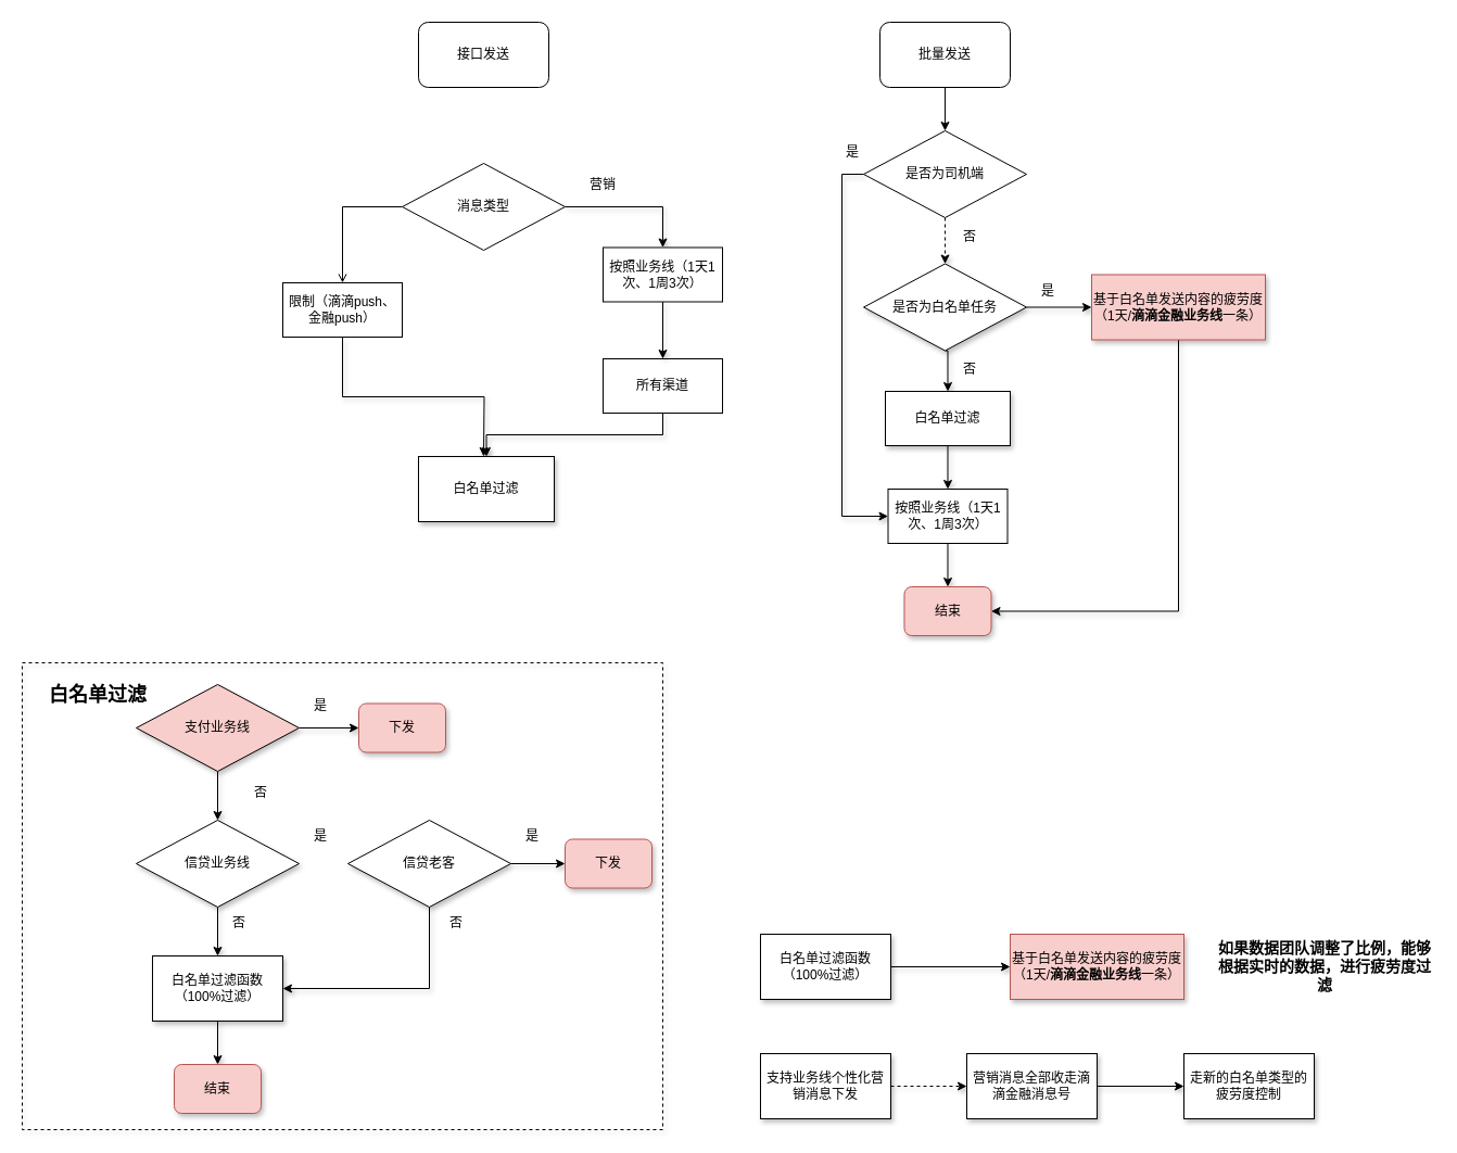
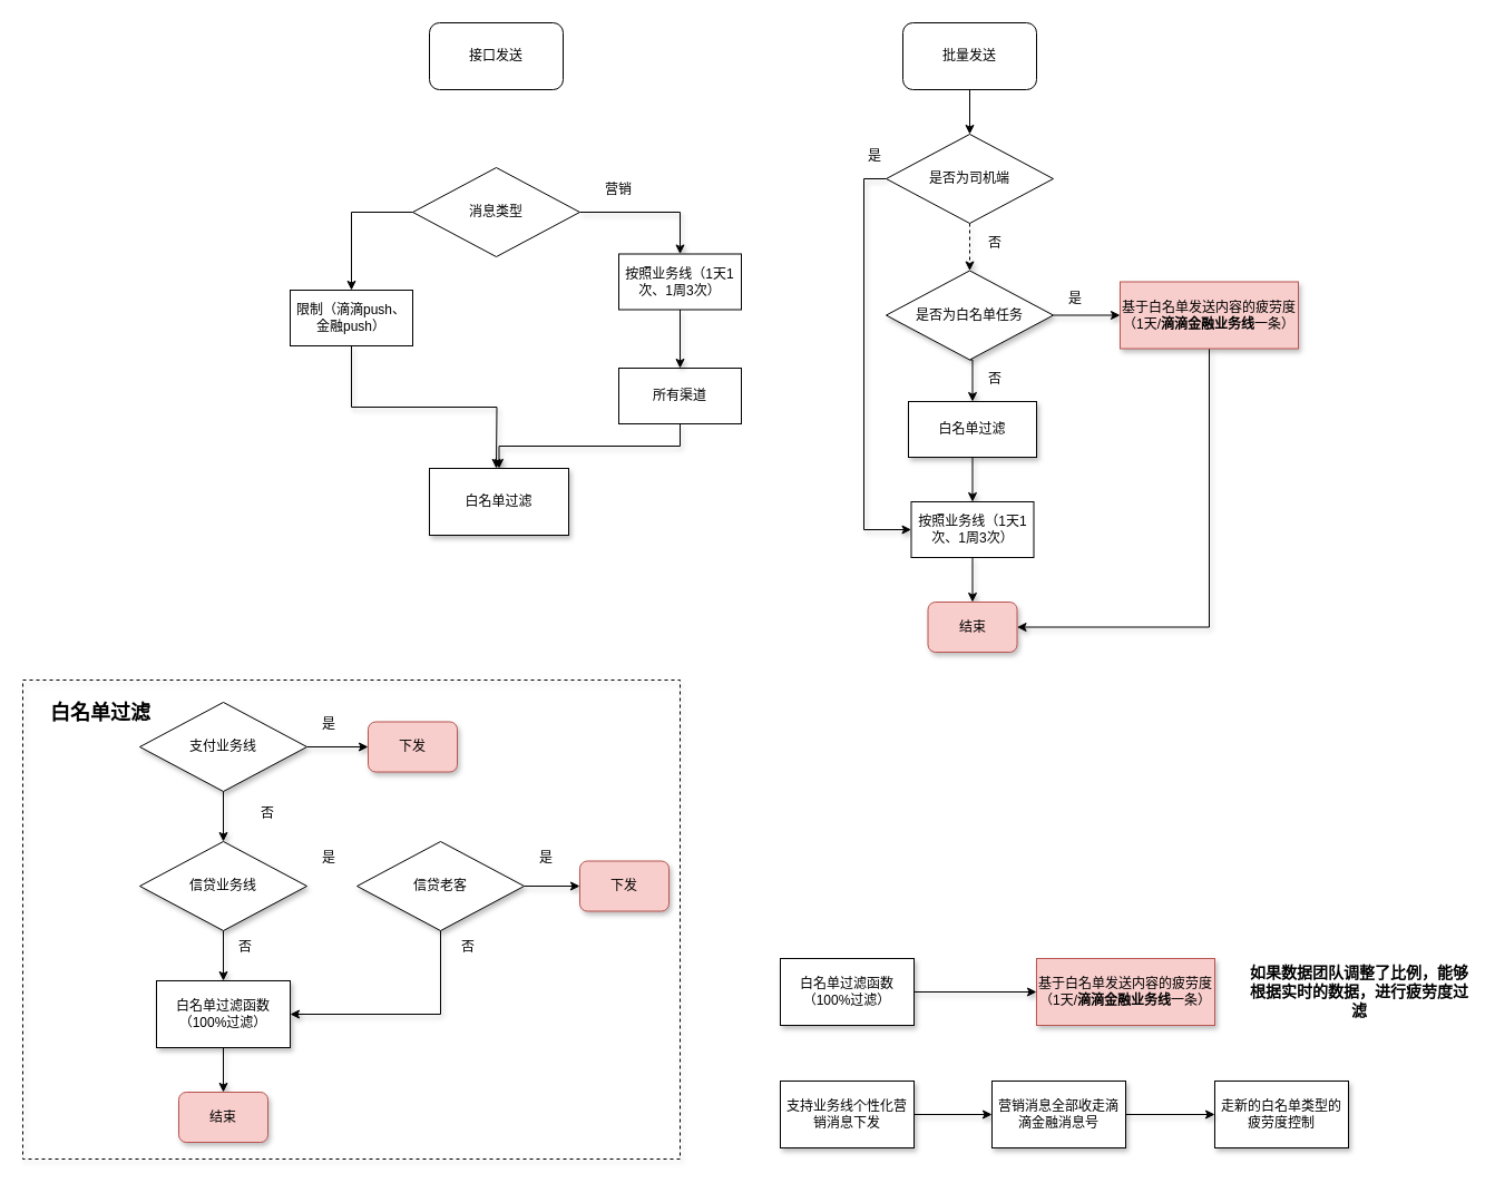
- <mxCell id="3" style="edgeStyle=orthogonalEdgeStyle;rounded=0;orthogonalLoop=1;jettySize=auto;html=1;exitX=0;exitY=0.5;exitDx=0;exitDy=0;entryX=0.5;entryY=0;entryDx=0;entryDy=0;endArrow=open;" edge="1" parent="1" source="5" target="9"><mxGeometry relative="1" as="geometry" /></mxCell>
+ <mxCell id="3" style="edgeStyle=orthogonalEdgeStyle;rounded=0;orthogonalLoop=1;jettySize=auto;html=1;exitX=0;exitY=0.5;exitDx=0;exitDy=0;entryX=0.5;entryY=0;entryDx=0;entryDy=0;" edge="1" parent="1" source="5" target="9"><mxGeometry relative="1" as="geometry" /></mxCell>
- <mxCell id="14" value="支付业务线" style="rhombus;whiteSpace=wrap;html=1;shadow=1;fillColor=#f8cecc;" vertex="1" parent="1"><mxGeometry x="125" y="630" width="150" height="80" as="geometry" /></mxCell>
+ <mxCell id="14" value="支付业务线" style="rhombus;whiteSpace=wrap;html=1;shadow=1;" vertex="1" parent="1"><mxGeometry x="125" y="630" width="150" height="80" as="geometry" /></mxCell>
- <mxCell id="40" style="edgeStyle=none;rounded=0;orthogonalLoop=1;jettySize=auto;html=1;exitX=1;exitY=0.5;exitDx=0;exitDy=0;shadow=1;dashed=1;" edge="1" parent="1" source="41" target="44"><mxGeometry relative="1" as="geometry" /></mxCell>
+ <mxCell id="40" style="edgeStyle=none;rounded=0;orthogonalLoop=1;jettySize=auto;html=1;exitX=1;exitY=0.5;exitDx=0;exitDy=0;shadow=1;" edge="1" parent="1" source="41" target="44"><mxGeometry relative="1" as="geometry" /></mxCell>
